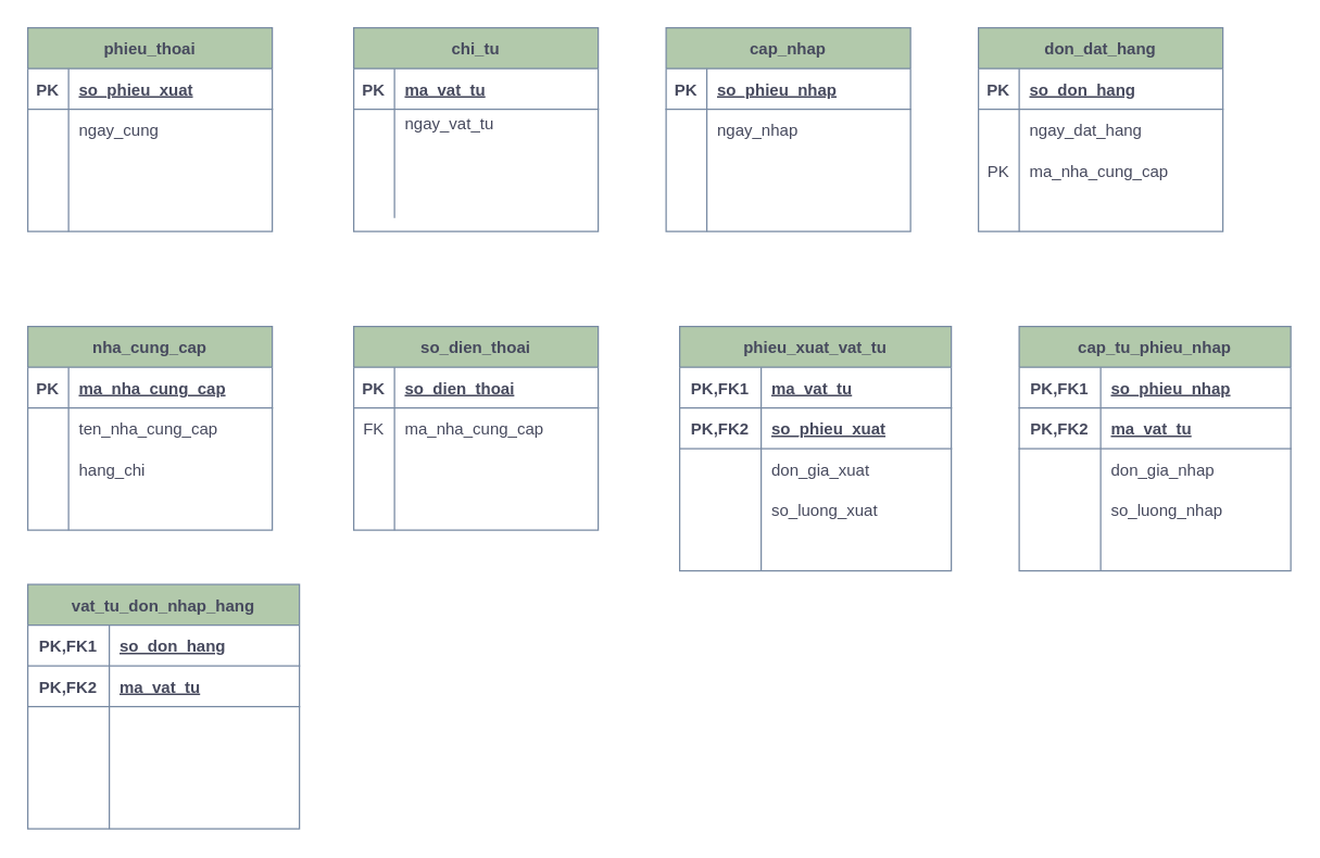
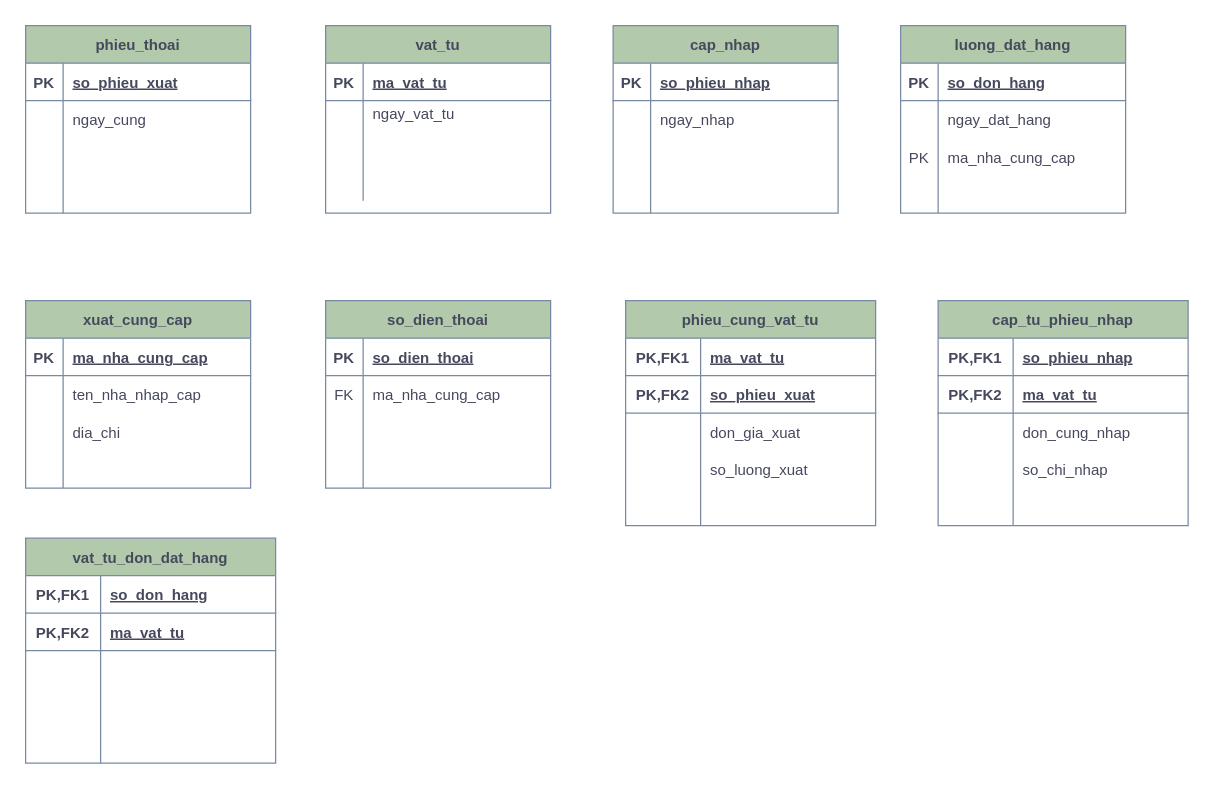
- <mxCell id="15" value="chi_tu" style="shape=table;startSize=30;container=1;collapsible=1;childLayout=tableLayout;fixedRows=1;rowLines=0;fontStyle=1;align=center;resizeLast=1;fillColor=#B2C9AB;strokeColor=#788AA3;fontColor=#46495D;" vertex="1" parent="1"><mxGeometry x="260" y="20" width="180" height="150" as="geometry" /></mxCell>
+ <mxCell id="15" value="vat_tu" style="shape=table;startSize=30;container=1;collapsible=1;childLayout=tableLayout;fixedRows=1;rowLines=0;fontStyle=1;align=center;resizeLast=1;fillColor=#B2C9AB;strokeColor=#788AA3;fontColor=#46495D;" vertex="1" parent="1"><mxGeometry x="260" y="20" width="180" height="150" as="geometry" /></mxCell>
- <mxCell id="41" value="don_dat_hang" style="shape=table;startSize=30;container=1;collapsible=1;childLayout=tableLayout;fixedRows=1;rowLines=0;fontStyle=1;align=center;resizeLast=1;fillColor=#B2C9AB;strokeColor=#788AA3;fontColor=#46495D;" vertex="1" parent="1"><mxGeometry x="720" y="20" width="180" height="150" as="geometry" /></mxCell>
+ <mxCell id="41" value="luong_dat_hang" style="shape=table;startSize=30;container=1;collapsible=1;childLayout=tableLayout;fixedRows=1;rowLines=0;fontStyle=1;align=center;resizeLast=1;fillColor=#B2C9AB;strokeColor=#788AA3;fontColor=#46495D;" vertex="1" parent="1"><mxGeometry x="720" y="20" width="180" height="150" as="geometry" /></mxCell>
- <mxCell id="54" value="nha_cung_cap" style="shape=table;startSize=30;container=1;collapsible=1;childLayout=tableLayout;fixedRows=1;rowLines=0;fontStyle=1;align=center;resizeLast=1;fillColor=#B2C9AB;strokeColor=#788AA3;fontColor=#46495D;" vertex="1" parent="1"><mxGeometry x="20" y="240" width="180" height="150" as="geometry" /></mxCell>
+ <mxCell id="54" value="xuat_cung_cap" style="shape=table;startSize=30;container=1;collapsible=1;childLayout=tableLayout;fixedRows=1;rowLines=0;fontStyle=1;align=center;resizeLast=1;fillColor=#B2C9AB;strokeColor=#788AA3;fontColor=#46495D;" vertex="1" parent="1"><mxGeometry x="20" y="240" width="180" height="150" as="geometry" /></mxCell>
- <mxCell id="80" value="phieu_xuat_vat_tu" style="shape=table;startSize=30;container=1;collapsible=1;childLayout=tableLayout;fixedRows=1;rowLines=0;fontStyle=1;align=center;resizeLast=1;fillColor=#B2C9AB;strokeColor=#788AA3;fontColor=#46495D;" vertex="1" parent="1"><mxGeometry x="500" y="240" width="200" height="180" as="geometry" /></mxCell>
+ <mxCell id="80" value="phieu_cung_vat_tu" style="shape=table;startSize=30;container=1;collapsible=1;childLayout=tableLayout;fixedRows=1;rowLines=0;fontStyle=1;align=center;resizeLast=1;fillColor=#B2C9AB;strokeColor=#788AA3;fontColor=#46495D;" vertex="1" parent="1"><mxGeometry x="500" y="240" width="200" height="180" as="geometry" /></mxCell>
- <mxCell id="60" value="ten_nha_cung_cap" style="shape=partialRectangle;connectable=0;fillColor=none;top=0;left=0;bottom=0;right=0;align=left;spacingLeft=6;overflow=hidden;strokeColor=#788AA3;fontColor=#46495D;" vertex="1" parent="58"><mxGeometry x="30" width="150" height="30" as="geometry"><mxRectangle width="150" height="30" as="alternateBounds" /></mxGeometry></mxCell>
+ <mxCell id="60" value="ten_nha_nhap_cap" style="shape=partialRectangle;connectable=0;fillColor=none;top=0;left=0;bottom=0;right=0;align=left;spacingLeft=6;overflow=hidden;strokeColor=#788AA3;fontColor=#46495D;" vertex="1" parent="58"><mxGeometry x="30" width="150" height="30" as="geometry"><mxRectangle width="150" height="30" as="alternateBounds" /></mxGeometry></mxCell>
- <mxCell id="63" value="hang_chi" style="shape=partialRectangle;connectable=0;fillColor=none;top=0;left=0;bottom=0;right=0;align=left;spacingLeft=6;overflow=hidden;strokeColor=#788AA3;fontColor=#46495D;" vertex="1" parent="61"><mxGeometry x="30" width="150" height="30" as="geometry"><mxRectangle width="150" height="30" as="alternateBounds" /></mxGeometry></mxCell>
+ <mxCell id="63" value="dia_chi" style="shape=partialRectangle;connectable=0;fillColor=none;top=0;left=0;bottom=0;right=0;align=left;spacingLeft=6;overflow=hidden;strokeColor=#788AA3;fontColor=#46495D;" vertex="1" parent="61"><mxGeometry x="30" width="150" height="30" as="geometry"><mxRectangle width="150" height="30" as="alternateBounds" /></mxGeometry></mxCell>
- <mxCell id="105" value="don_gia_nhap" style="shape=partialRectangle;connectable=0;fillColor=none;top=0;left=0;bottom=0;right=0;align=left;spacingLeft=6;overflow=hidden;strokeColor=#788AA3;fontColor=#46495D;" vertex="1" parent="103"><mxGeometry x="60" width="140" height="30" as="geometry"><mxRectangle width="140" height="30" as="alternateBounds" /></mxGeometry></mxCell>
+ <mxCell id="105" value="don_cung_nhap" style="shape=partialRectangle;connectable=0;fillColor=none;top=0;left=0;bottom=0;right=0;align=left;spacingLeft=6;overflow=hidden;strokeColor=#788AA3;fontColor=#46495D;" vertex="1" parent="103"><mxGeometry x="60" width="140" height="30" as="geometry"><mxRectangle width="140" height="30" as="alternateBounds" /></mxGeometry></mxCell>
- <mxCell id="108" value="so_luong_nhap" style="shape=partialRectangle;connectable=0;fillColor=none;top=0;left=0;bottom=0;right=0;align=left;spacingLeft=6;overflow=hidden;strokeColor=#788AA3;fontColor=#46495D;" vertex="1" parent="106"><mxGeometry x="60" width="140" height="30" as="geometry"><mxRectangle width="140" height="30" as="alternateBounds" /></mxGeometry></mxCell>
+ <mxCell id="108" value="so_chi_nhap" style="shape=partialRectangle;connectable=0;fillColor=none;top=0;left=0;bottom=0;right=0;align=left;spacingLeft=6;overflow=hidden;strokeColor=#788AA3;fontColor=#46495D;" vertex="1" parent="106"><mxGeometry x="60" width="140" height="30" as="geometry"><mxRectangle width="140" height="30" as="alternateBounds" /></mxGeometry></mxCell>
- <mxCell id="112" value="vat_tu_don_nhap_hang" style="shape=table;startSize=30;container=1;collapsible=1;childLayout=tableLayout;fixedRows=1;rowLines=0;fontStyle=1;align=center;resizeLast=1;fillColor=#B2C9AB;strokeColor=#788AA3;fontColor=#46495D;" vertex="1" parent="1"><mxGeometry x="20" y="430" width="200" height="180" as="geometry" /></mxCell>
+ <mxCell id="112" value="vat_tu_don_dat_hang" style="shape=table;startSize=30;container=1;collapsible=1;childLayout=tableLayout;fixedRows=1;rowLines=0;fontStyle=1;align=center;resizeLast=1;fillColor=#B2C9AB;strokeColor=#788AA3;fontColor=#46495D;" vertex="1" parent="1"><mxGeometry x="20" y="430" width="200" height="180" as="geometry" /></mxCell>
